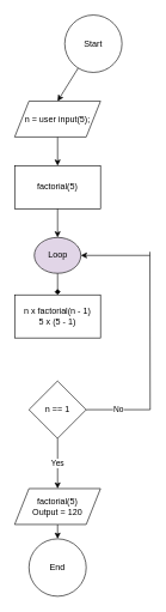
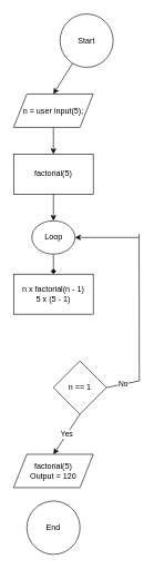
- <mxCell id="18" value="Loop" style="ellipse;whiteSpace=wrap;html=1;fillColor=#e1d5e7;" vertex="1" parent="1"><mxGeometry x="47.5" y="330" width="65" height="50" as="geometry" /></mxCell>
+ <mxCell id="18" value="Loop" style="ellipse;whiteSpace=wrap;html=1;" vertex="1" parent="1"><mxGeometry x="47.5" y="330" width="65" height="50" as="geometry" /></mxCell>
- <mxCell id="6" value="n == 1" style="rhombus;whiteSpace=wrap;html=1;" vertex="1" parent="1"><mxGeometry x="40" y="530" width="80" height="80" as="geometry" /></mxCell>
+ <mxCell id="6" value="n == 1" style="rhombus;whiteSpace=wrap;html=1;" vertex="1" parent="1"><mxGeometry x="80" y="540" width="80" height="80" as="geometry" /></mxCell>
- <mxCell id="14" style="edgeStyle=none;html=1;entryX=0.5;entryY=0;entryDx=0;entryDy=0;" edge="1" parent="1" source="15" target="16"><mxGeometry relative="1" as="geometry" /></mxCell>
